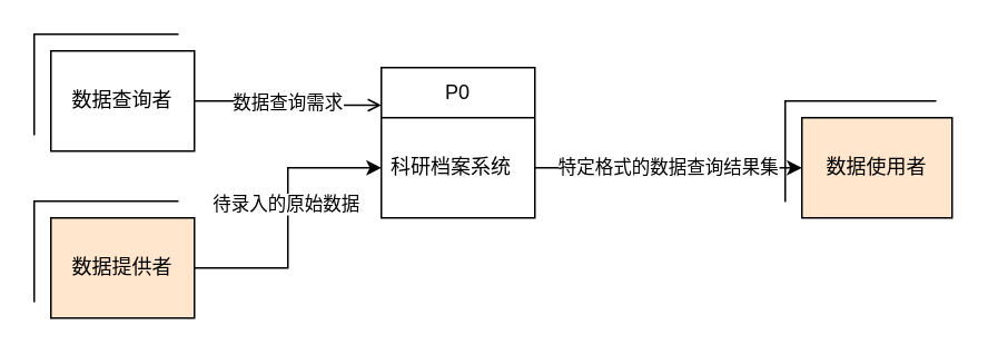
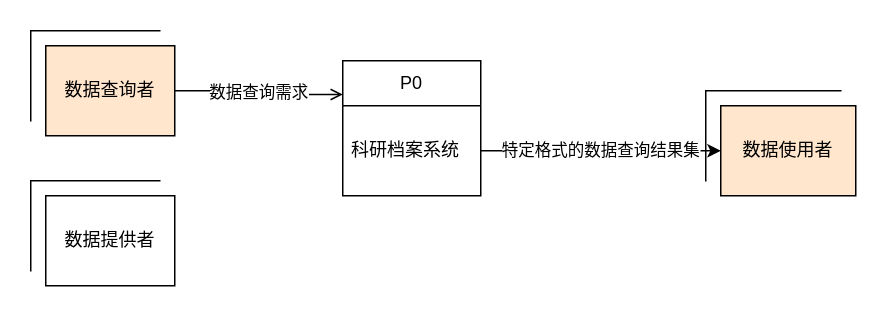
- <mxCell id="3" value="数据查询者" style="rounded=0;whiteSpace=wrap;html=1;" vertex="1" parent="1"><mxGeometry x="30" y="30" width="86" height="60" as="geometry" /></mxCell>
+ <mxCell id="3" value="数据查询者" style="rounded=0;whiteSpace=wrap;html=1;fillColor=#ffe6cc;" vertex="1" parent="1"><mxGeometry x="30" y="30" width="86" height="60" as="geometry" /></mxCell>
- <mxCell id="10" style="edgeStyle=orthogonalEdgeStyle;rounded=0;orthogonalLoop=1;jettySize=auto;html=1;entryX=0;entryY=0.5;entryDx=0;entryDy=0;" edge="1" parent="1" source="12" target="6"><mxGeometry relative="1" as="geometry" /></mxCell>
- <mxCell id="11" value="待录入的原始数据" style="edgeLabel;html=1;align=center;verticalAlign=middle;resizable=0;points=[];" vertex="1" connectable="0" parent="10"><mxGeometry x="0.108" y="2" relative="1" as="geometry"><mxPoint as="offset" /></mxGeometry></mxCell>
- <mxCell id="12" value="数据提供者" style="rounded=0;whiteSpace=wrap;html=1;fillColor=#ffe6cc;" vertex="1" parent="1"><mxGeometry x="30" y="130" width="86" height="60" as="geometry" /></mxCell>
+ <mxCell id="12" value="数据提供者" style="rounded=0;whiteSpace=wrap;html=1;" vertex="1" parent="1"><mxGeometry x="30" y="130" width="86" height="60" as="geometry" /></mxCell>
